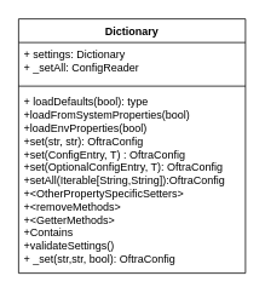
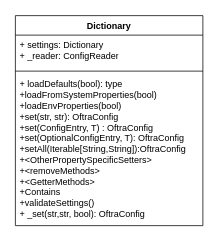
- <mxCell id="3" value="+ settings: Dictionary&lt;br&gt;+ _setAll: ConfigReader" style="text;strokeColor=none;fillColor=none;align=left;verticalAlign=top;spacingLeft=4;spacingRight=4;overflow=hidden;rotatable=0;points=[[0,0.5],[1,0.5]];portConstraint=eastwest;whiteSpace=wrap;html=1;" vertex="1" parent="2"><mxGeometry y="26" width="250" height="44" as="geometry" /></mxCell>
+ <mxCell id="3" value="+ settings: Dictionary&lt;br&gt;+ _reader: ConfigReader" style="text;strokeColor=none;fillColor=none;align=left;verticalAlign=top;spacingLeft=4;spacingRight=4;overflow=hidden;rotatable=0;points=[[0,0.5],[1,0.5]];portConstraint=eastwest;whiteSpace=wrap;html=1;" vertex="1" parent="2"><mxGeometry y="26" width="250" height="44" as="geometry" /></mxCell>
